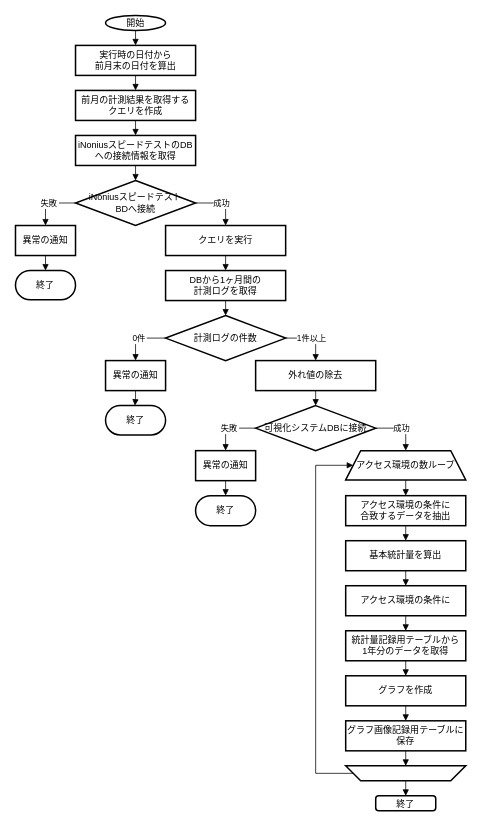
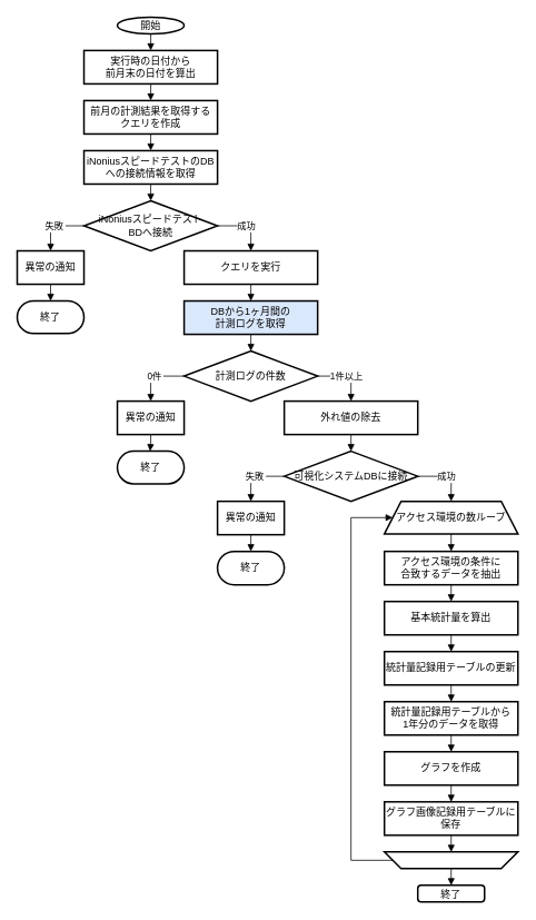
- <mxCell id="10" value="DBから1ヶ月間の&#10;計測ログを取得" style="whiteSpace=wrap;strokeWidth=2;" parent="1" vertex="1"><mxGeometry x="220" y="360" width="160" height="40" as="geometry" /></mxCell>
+ <mxCell id="10" value="DBから1ヶ月間の&#10;計測ログを取得" style="whiteSpace=wrap;strokeWidth=2;fillColor=#dae8fc;" parent="1" vertex="1"><mxGeometry x="220" y="360" width="160" height="40" as="geometry" /></mxCell>
- <mxCell id="19" value="アクセス環境の条件に" style="whiteSpace=wrap;strokeWidth=2;" parent="1" vertex="1"><mxGeometry x="460" y="780" width="160" height="40" as="geometry" /></mxCell>
+ <mxCell id="19" value="統計量記録用テーブルの更新" style="whiteSpace=wrap;strokeWidth=2;" parent="1" vertex="1"><mxGeometry x="460" y="780" width="160" height="40" as="geometry" /></mxCell>
